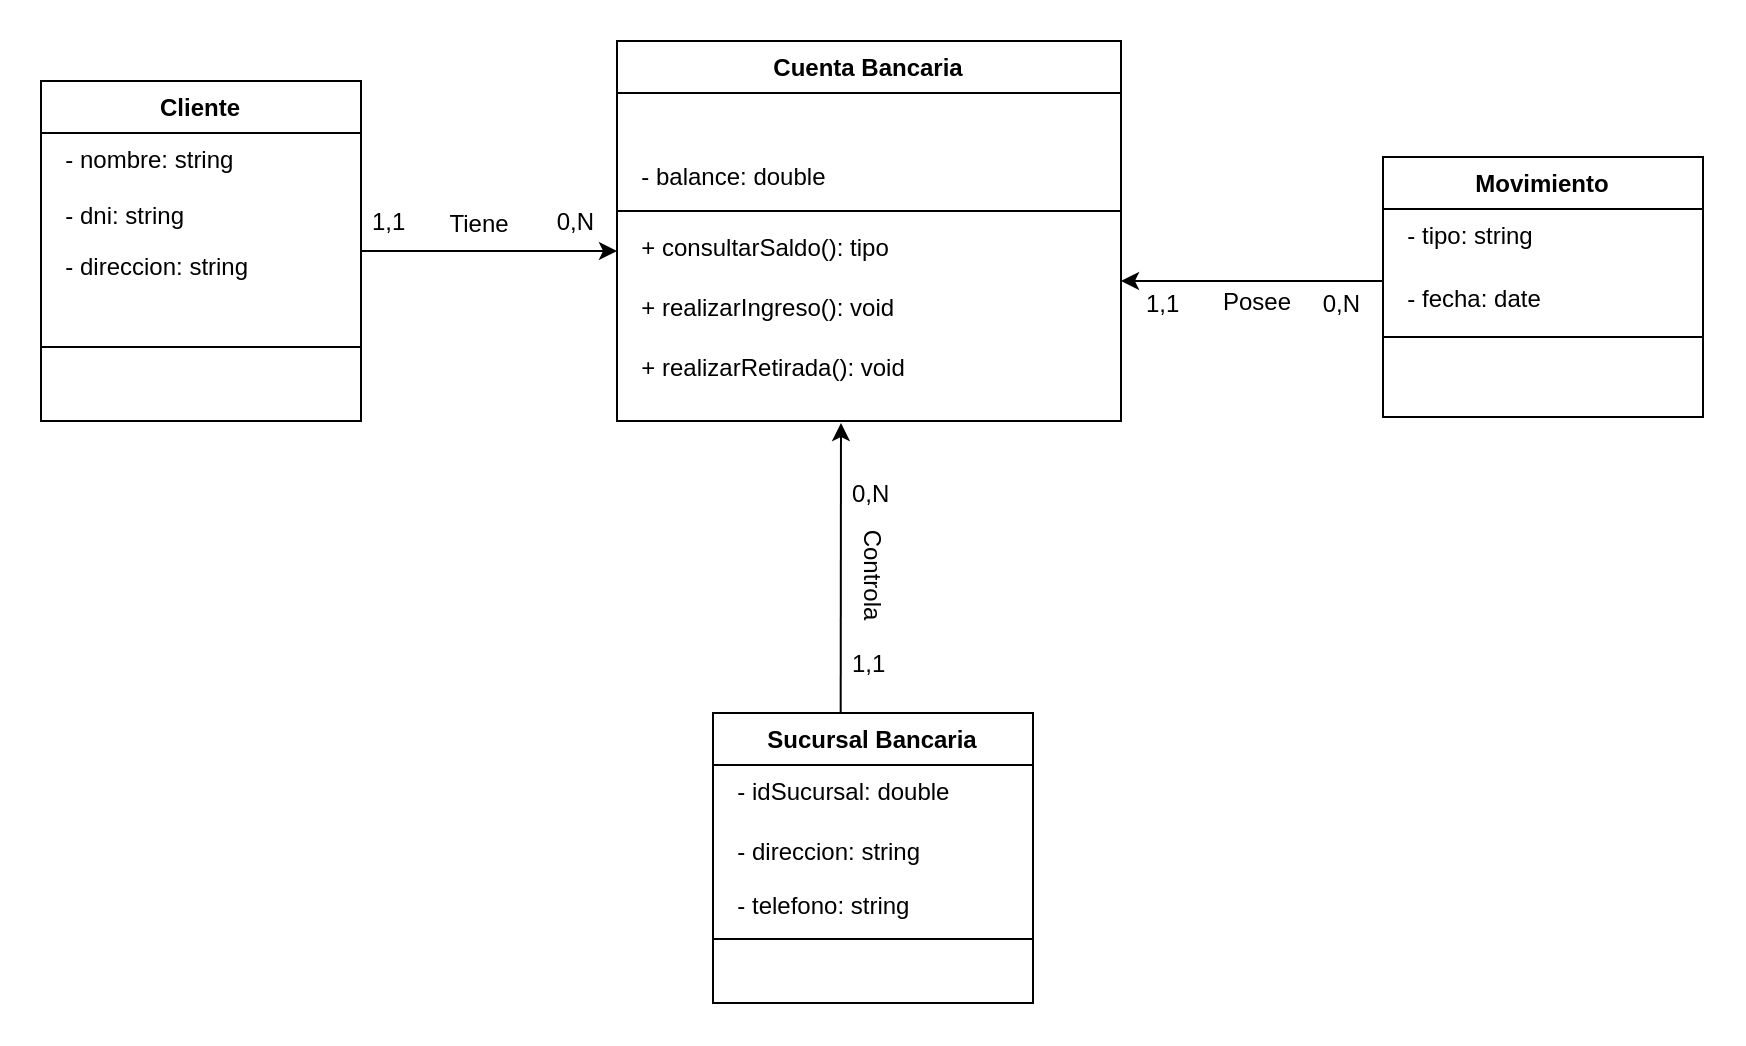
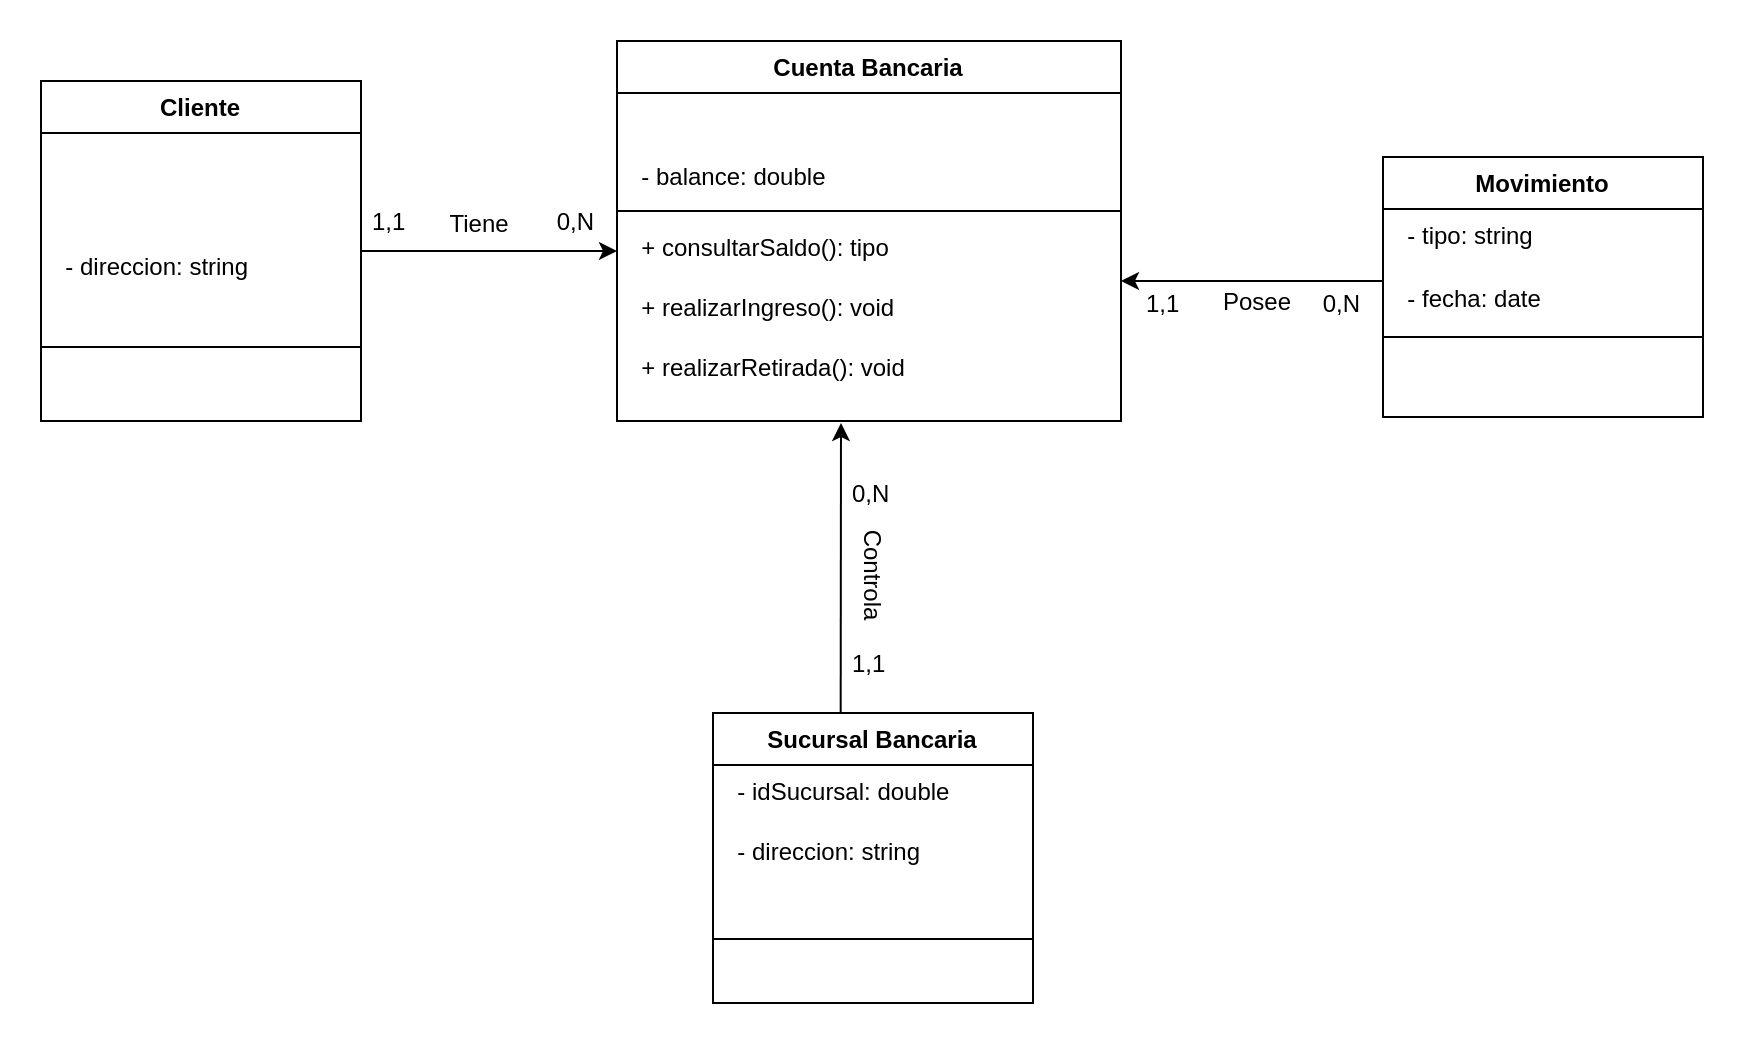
- <mxCell id="4" value="  - nombre: string" style="text;align=left;verticalAlign=top;spacingLeft=4;spacingRight=4;overflow=hidden;rotatable=0;points=[[0,0.5],[1,0.5]];portConstraint=eastwest;" parent="3" vertex="1"><mxGeometry width="160" height="27.902" as="geometry" /></mxCell>
- <mxCell id="5" value="  - dni: string" style="text;align=left;verticalAlign=top;spacingLeft=4;spacingRight=4;overflow=hidden;rotatable=0;points=[[0,0.5],[1,0.5]];portConstraint=eastwest;rounded=0;shadow=0;html=0;" parent="3" vertex="1"><mxGeometry y="27.902" width="160" height="25.366" as="geometry" /></mxCell>
- <mxCell id="12" value="  - telefono: string" style="text;align=left;verticalAlign=top;spacingLeft=4;spacingRight=4;overflow=hidden;rotatable=0;points=[[0,0.5],[1,0.5]];portConstraint=eastwest;rounded=0;shadow=0;html=0;" parent="9" vertex="1"><mxGeometry y="56.903" width="160" height="27.097" as="geometry" /></mxCell>
